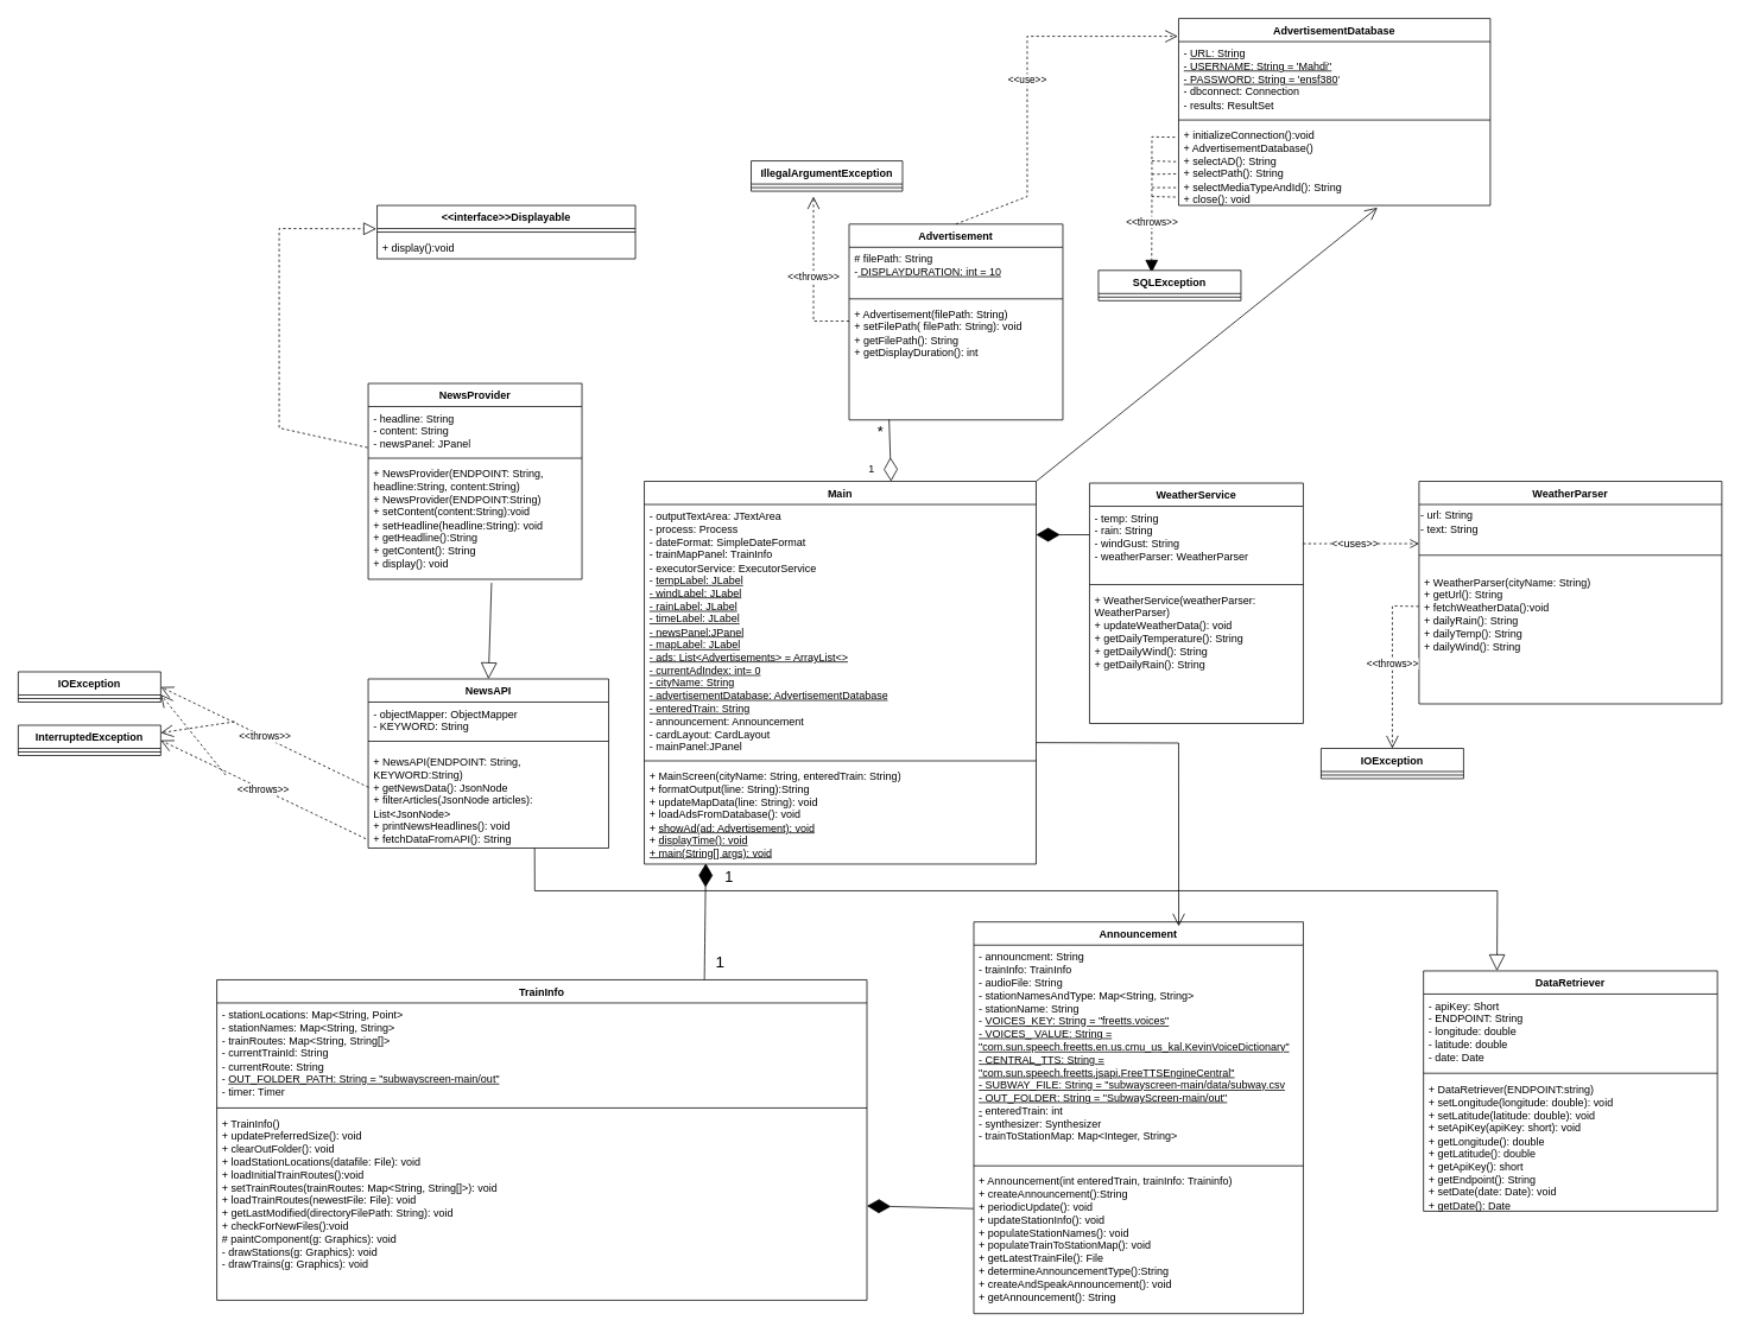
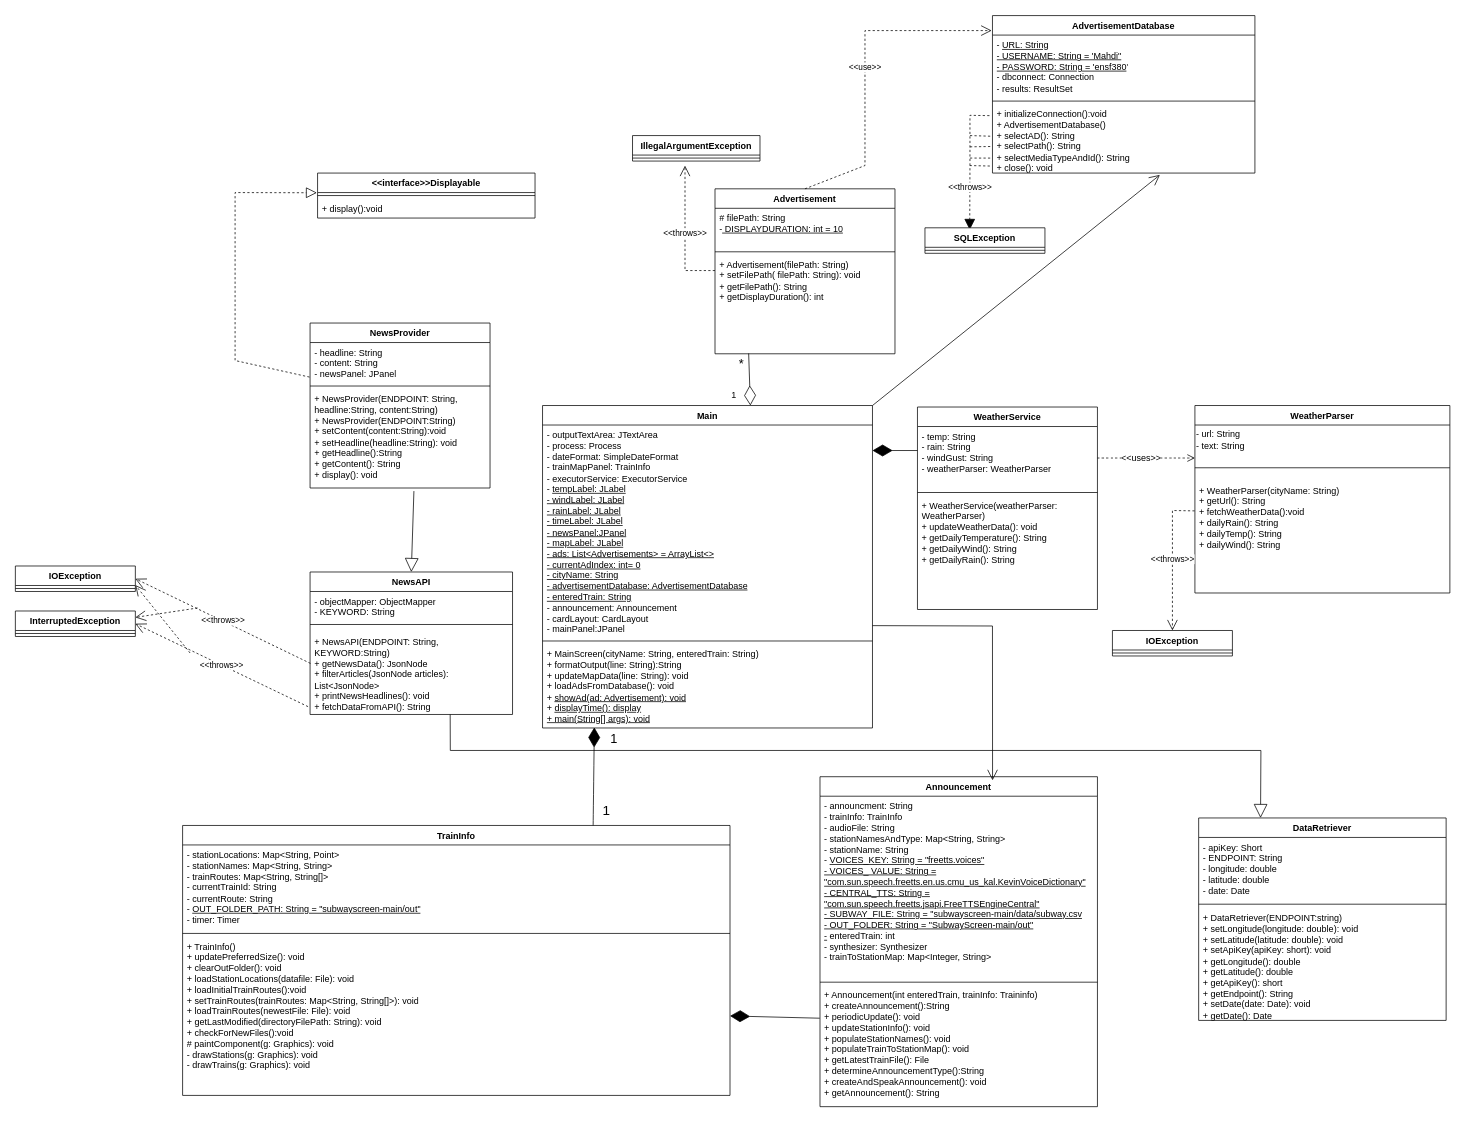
- <mxCell id="37" value="&lt;div&gt;+ MainScreen(cityName: String, enteredTrain: String)&lt;/div&gt;+ formatOutput(line: String):String&lt;div&gt;+ updateMapData(line: String): void&lt;br&gt;&lt;div&gt;+ loadAdsFromDatabase(): void&amp;nbsp;&lt;br&gt;&lt;div&gt;+ &lt;u&gt;showAd(ad: Advertisement): void&lt;/u&gt;&lt;/div&gt;&lt;div&gt;+ &lt;u&gt;displayTime(): void&lt;/u&gt;&lt;/div&gt;&lt;div&gt;&lt;u&gt;+ main(String[] args): void&lt;/u&gt;&lt;/div&gt;&lt;div&gt;&lt;br&gt;&lt;/div&gt;&lt;div&gt;&lt;br&gt;&lt;/div&gt;&lt;/div&gt;&lt;/div&gt;" style="text;strokeColor=none;fillColor=none;align=left;verticalAlign=top;spacingLeft=4;spacingRight=4;overflow=hidden;rotatable=0;points=[[0,0.5],[1,0.5]];portConstraint=eastwest;whiteSpace=wrap;html=1;" vertex="1" parent="34"><mxGeometry y="318" width="440" height="112" as="geometry" /></mxCell>
+ <mxCell id="37" value="&lt;div&gt;+ MainScreen(cityName: String, enteredTrain: String)&lt;/div&gt;+ formatOutput(line: String):String&lt;div&gt;+ updateMapData(line: String): void&lt;br&gt;&lt;div&gt;+ loadAdsFromDatabase(): void&amp;nbsp;&lt;br&gt;&lt;div&gt;+ &lt;u&gt;showAd(ad: Advertisement): void&lt;/u&gt;&lt;/div&gt;&lt;div&gt;+ &lt;u&gt;displayTime(): display&lt;/u&gt;&lt;/div&gt;&lt;div&gt;&lt;u&gt;+ main(String[] args): void&lt;/u&gt;&lt;/div&gt;&lt;div&gt;&lt;br&gt;&lt;/div&gt;&lt;div&gt;&lt;br&gt;&lt;/div&gt;&lt;/div&gt;&lt;/div&gt;" style="text;strokeColor=none;fillColor=none;align=left;verticalAlign=top;spacingLeft=4;spacingRight=4;overflow=hidden;rotatable=0;points=[[0,0.5],[1,0.5]];portConstraint=eastwest;whiteSpace=wrap;html=1;" vertex="1" parent="34"><mxGeometry y="318" width="440" height="112" as="geometry" /></mxCell>
